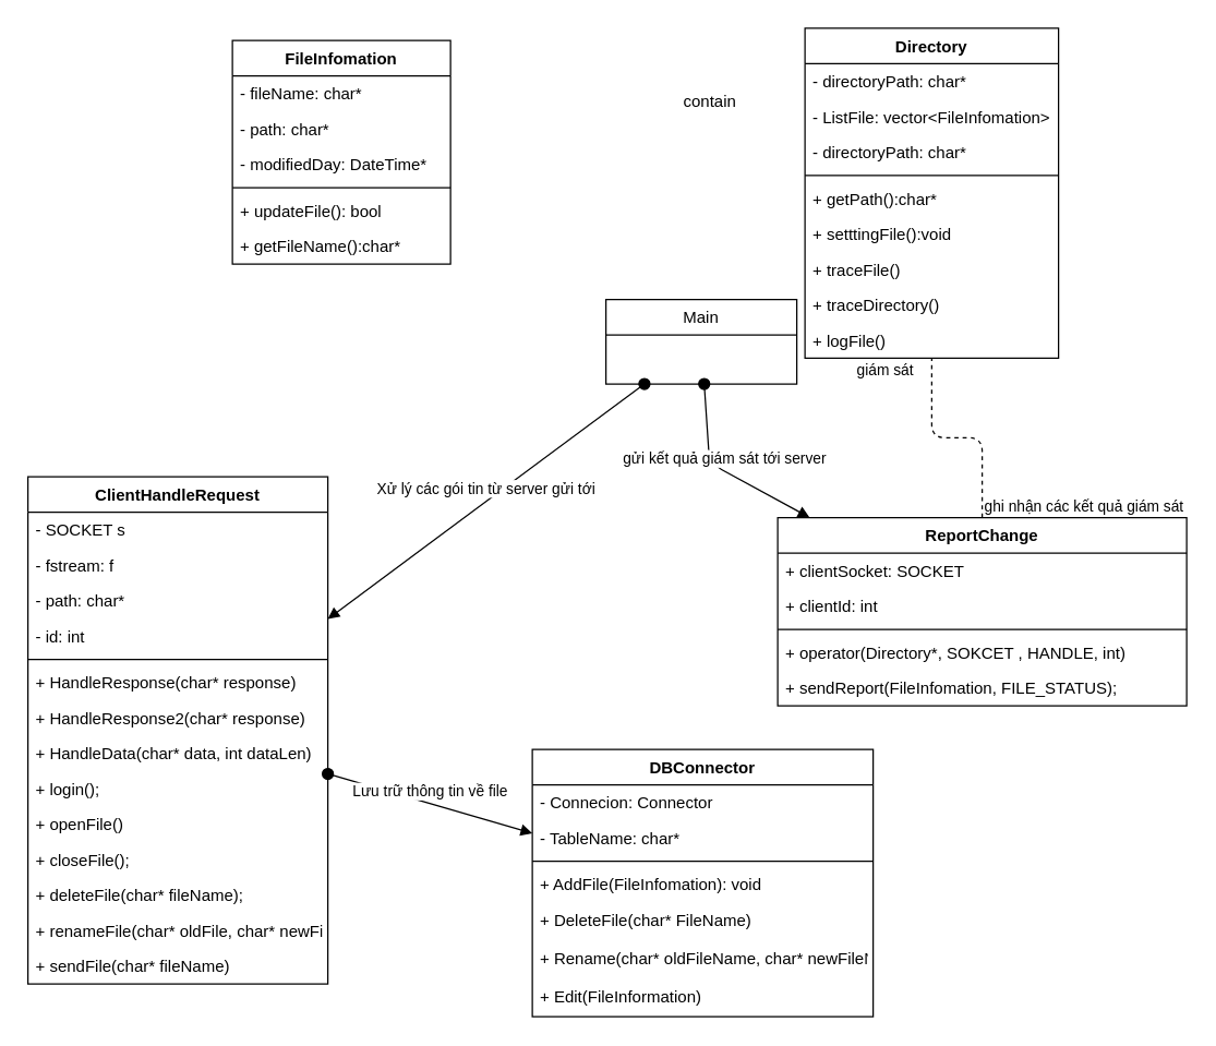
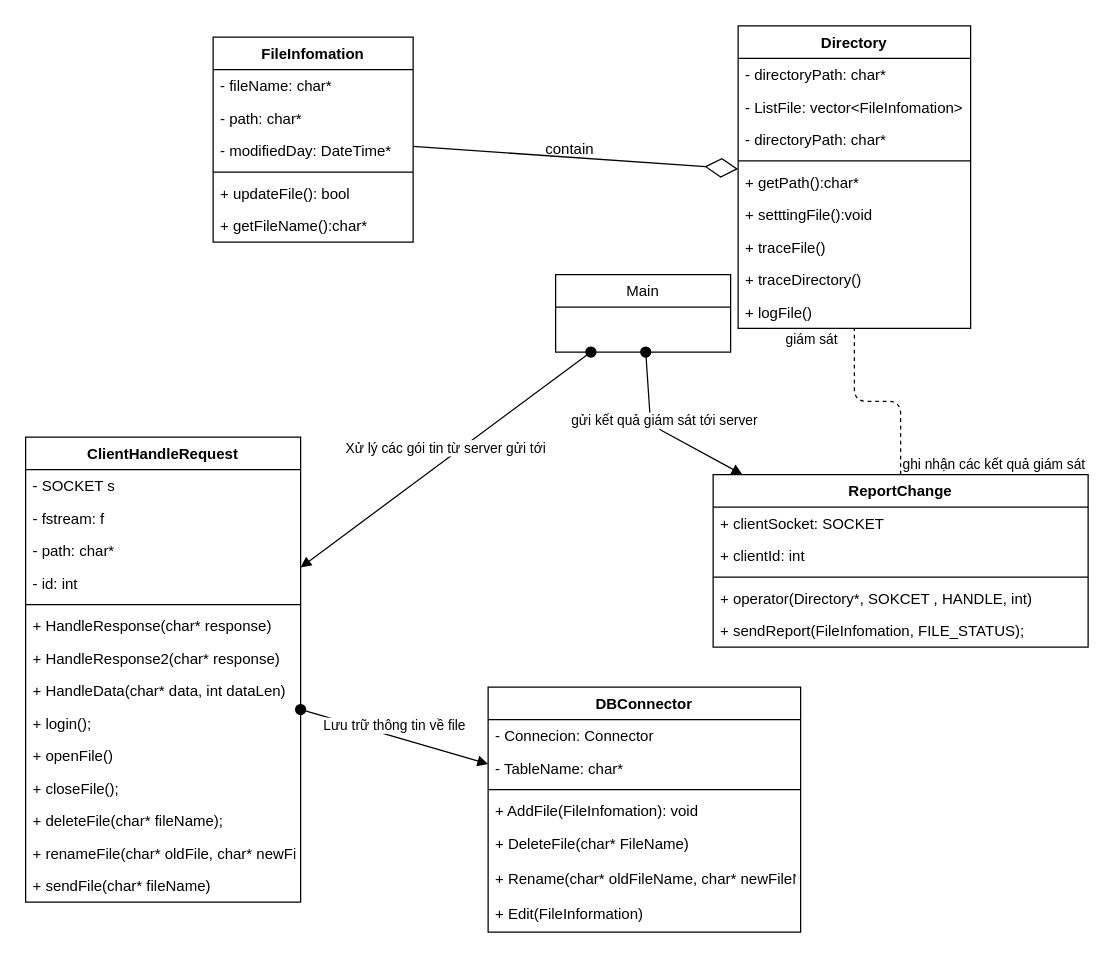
- <mxCell id="41" value="contain" style="text;html=1;align=center;verticalAlign=middle;resizable=0;points=[];autosize=1;strokeColor=none;fillColor=none;" parent="1" vertex="1"><mxGeometry x="495" y="64" width="50" height="20" as="geometry" /></mxCell>
+ <mxCell id="41" value="contain" style="text;html=1;align=center;verticalAlign=middle;resizable=0;points=[];autosize=1;strokeColor=none;fillColor=none;" parent="1" vertex="1"><mxGeometry x="430" y="109" width="50" height="20" as="geometry" /></mxCell>
+ <mxCell id="40" value="" style="endArrow=diamondThin;endFill=0;endSize=24;html=1;" parent="1" source="33" target="23" edge="1"><mxGeometry width="160" relative="1" as="geometry"><mxPoint x="420" y="289" as="sourcePoint" /><mxPoint x="580" y="289" as="targetPoint" /></mxGeometry></mxCell>
